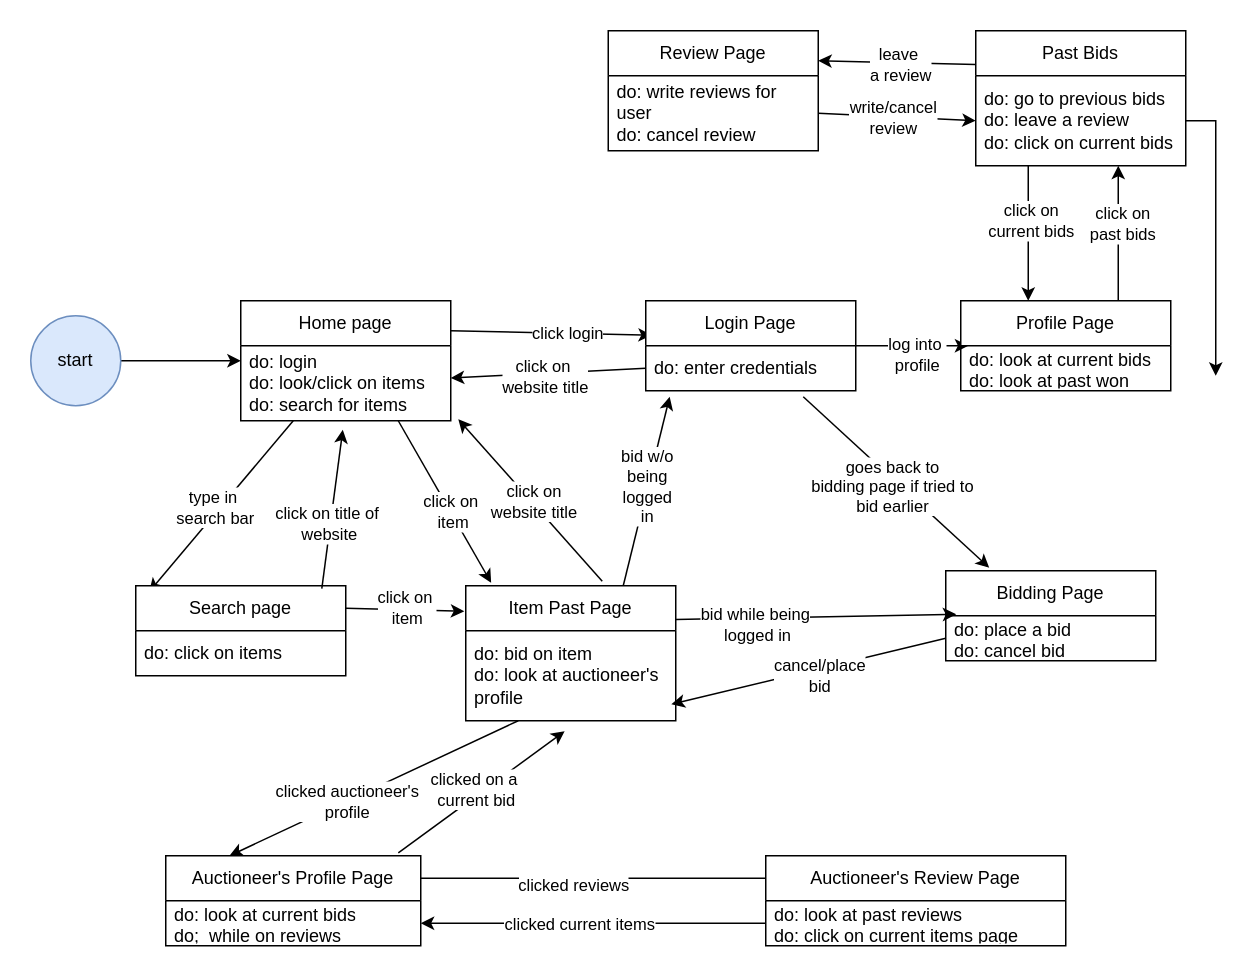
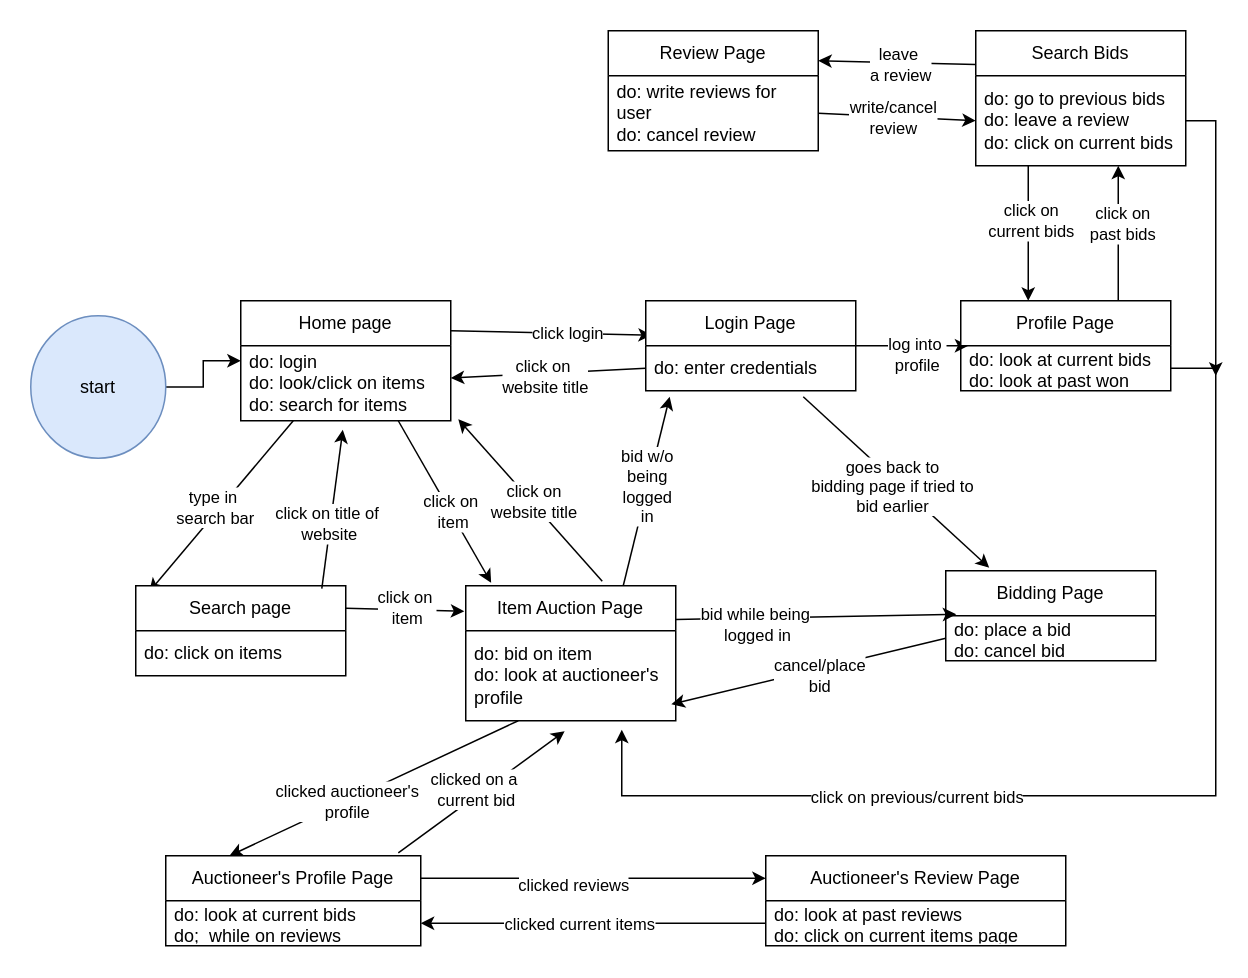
- <mxCell id="41" value="Past Bids" style="swimlane;fontStyle=0;childLayout=stackLayout;horizontal=1;startSize=30;horizontalStack=0;resizeParent=1;resizeParentMax=0;resizeLast=0;collapsible=1;marginBottom=0;whiteSpace=wrap;html=1;" vertex="1" parent="1"><mxGeometry x="650" y="20" width="140" height="90" as="geometry" /></mxCell>
+ <mxCell id="41" value="Search Bids" style="swimlane;fontStyle=0;childLayout=stackLayout;horizontal=1;startSize=30;horizontalStack=0;resizeParent=1;resizeParentMax=0;resizeLast=0;collapsible=1;marginBottom=0;whiteSpace=wrap;html=1;" vertex="1" parent="1"><mxGeometry x="650" y="20" width="140" height="90" as="geometry" /></mxCell>
- <mxCell id="3" value="start" style="ellipse;whiteSpace=wrap;html=1;aspect=fixed;fillColor=#dae8fc;strokeColor=#6c8ebf;" vertex="1" parent="1"><mxGeometry x="20" y="210" width="60" height="60" as="geometry" /></mxCell>
+ <mxCell id="3" value="start" style="ellipse;whiteSpace=wrap;html=1;aspect=fixed;fillColor=#dae8fc;strokeColor=#6c8ebf;" vertex="1" parent="1"><mxGeometry x="20" y="210" width="90" height="95" as="geometry" /></mxCell>
- <mxCell id="15" value="Item Past Page" style="swimlane;fontStyle=0;childLayout=stackLayout;horizontal=1;startSize=30;horizontalStack=0;resizeParent=1;resizeParentMax=0;resizeLast=0;collapsible=1;marginBottom=0;whiteSpace=wrap;html=1;" vertex="1" parent="1"><mxGeometry x="310" y="390" width="140" height="90" as="geometry" /></mxCell>
+ <mxCell id="15" value="Item Auction Page" style="swimlane;fontStyle=0;childLayout=stackLayout;horizontal=1;startSize=30;horizontalStack=0;resizeParent=1;resizeParentMax=0;resizeLast=0;collapsible=1;marginBottom=0;whiteSpace=wrap;html=1;" vertex="1" parent="1"><mxGeometry x="310" y="390" width="140" height="90" as="geometry" /></mxCell>
+ <mxCell id="33" style="edgeStyle=none;rounded=0;orthogonalLoop=1;jettySize=auto;html=1;exitX=1;exitY=0.75;exitDx=0;exitDy=0;entryX=0.743;entryY=1.1;entryDx=0;entryDy=0;entryPerimeter=0;" edge="1" parent="1" source="35" target="16"><mxGeometry relative="1" as="geometry"><mxPoint x="410" y="510" as="targetPoint" /><Array as="points"><mxPoint x="810" y="245" /><mxPoint x="810" y="530" /><mxPoint x="414" y="530" /></Array></mxGeometry></mxCell>
+ <mxCell id="34" value="click on previous/current bids" style="edgeLabel;html=1;align=center;verticalAlign=middle;resizable=0;points=[];" vertex="1" connectable="0" parent="33"><mxGeometry x="0.33" y="6" relative="1" as="geometry"><mxPoint x="-13" y="-6" as="offset" /></mxGeometry></mxCell>
- <mxCell id="25" style="edgeStyle=none;rounded=0;orthogonalLoop=1;jettySize=auto;html=1;exitX=1;exitY=0.25;exitDx=0;exitDy=0;entryX=0;entryY=0.25;entryDx=0;entryDy=0;endArrow=none;" edge="1" parent="1" source="27" target="31"><mxGeometry relative="1" as="geometry" /></mxCell>
+ <mxCell id="25" style="edgeStyle=none;rounded=0;orthogonalLoop=1;jettySize=auto;html=1;exitX=1;exitY=0.25;exitDx=0;exitDy=0;entryX=0;entryY=0.25;entryDx=0;entryDy=0;" edge="1" parent="1" source="27" target="31"><mxGeometry relative="1" as="geometry" /></mxCell>
